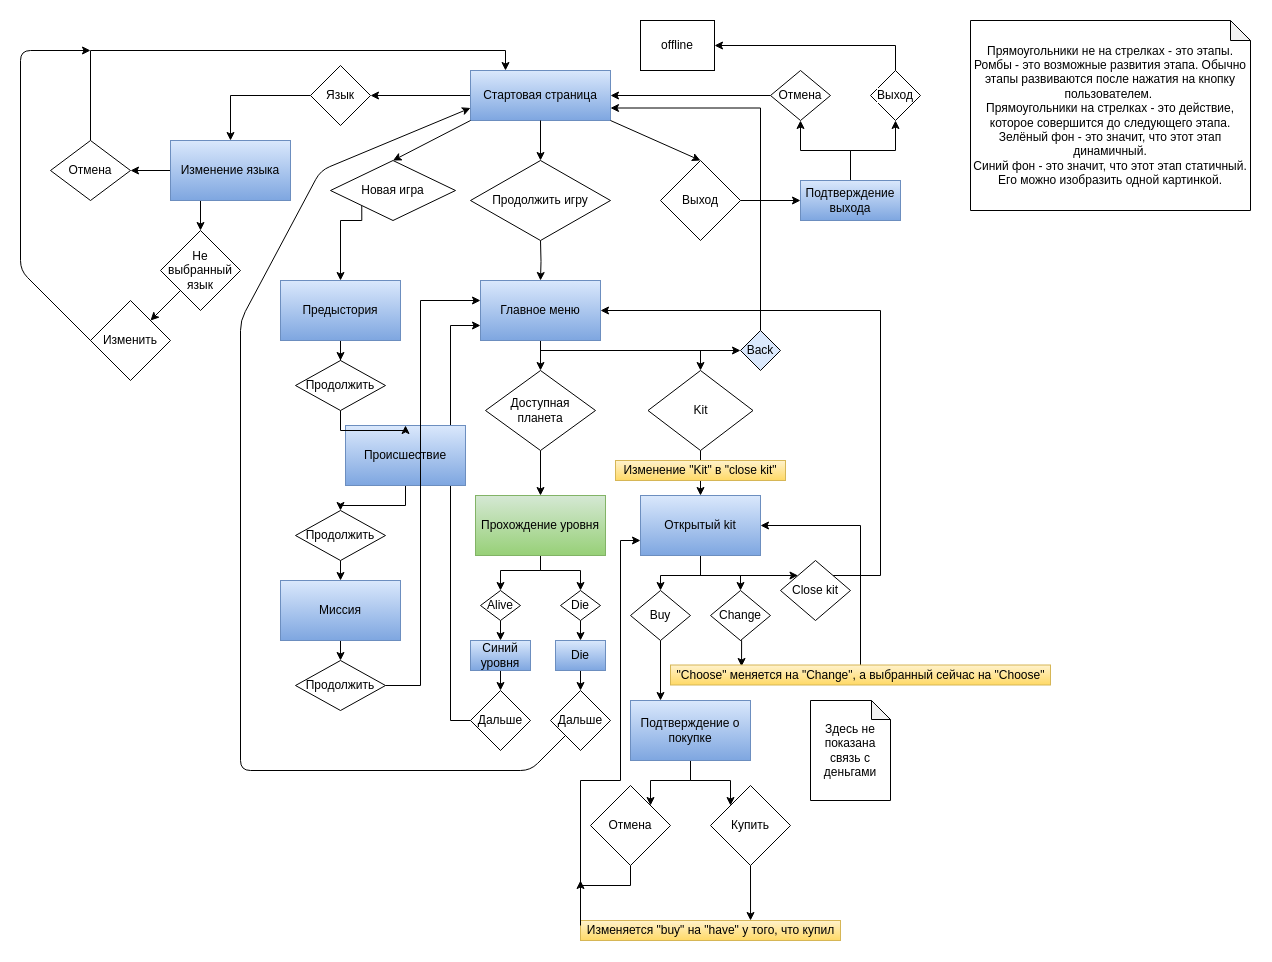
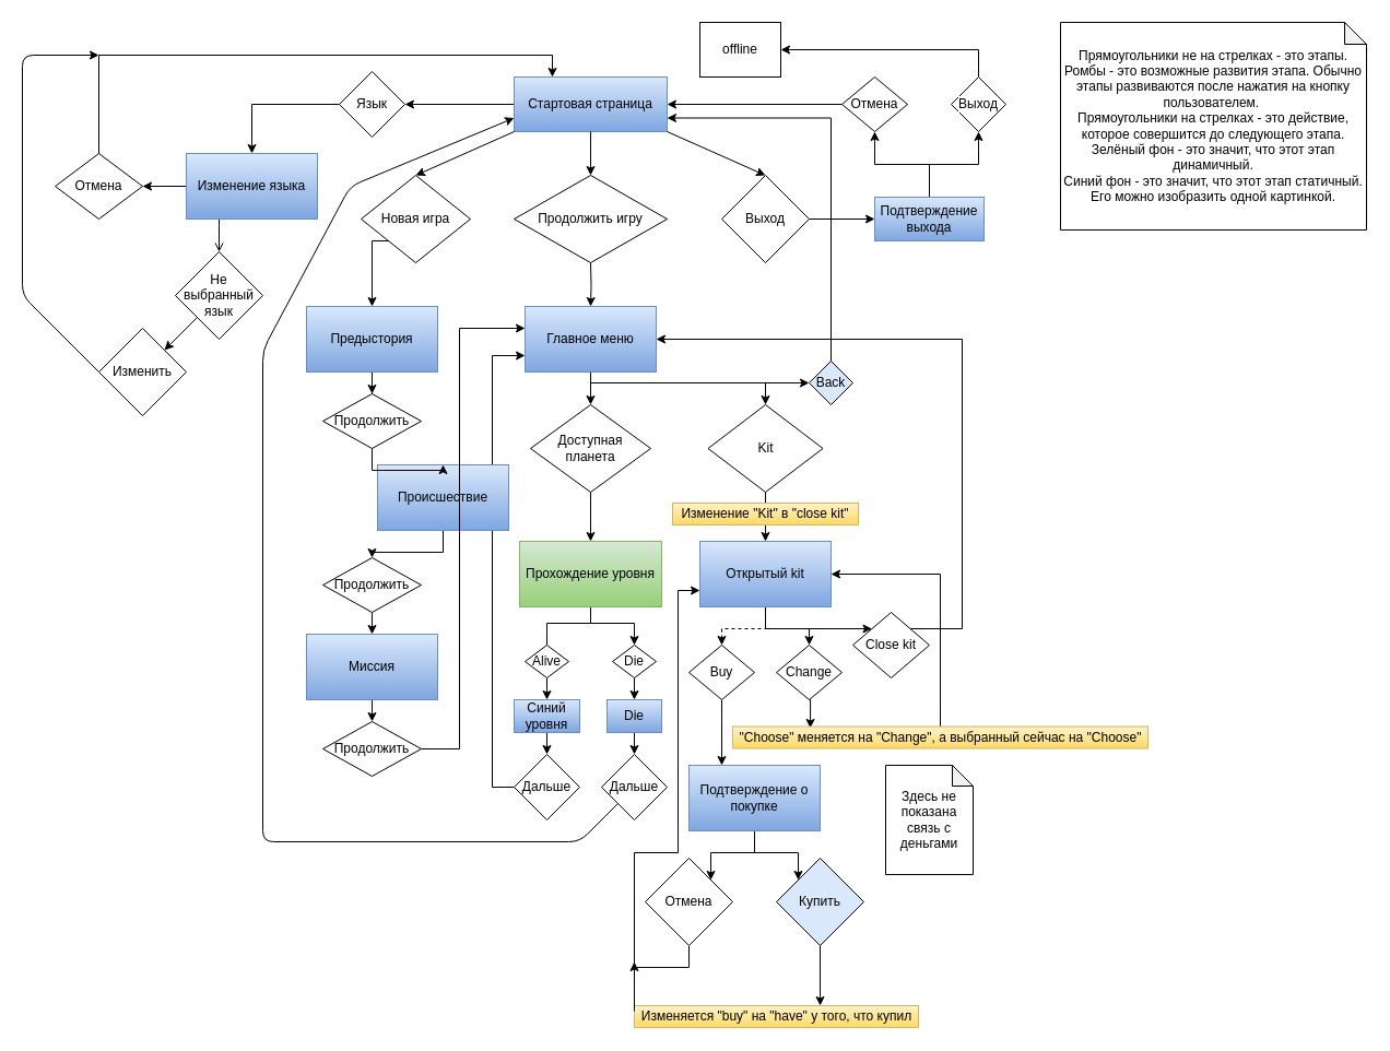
- <mxCell id="20" value="&lt;span&gt;Новая игра&lt;/span&gt;" style="rhombus;whiteSpace=wrap;html=1;" parent="1" vertex="1"><mxGeometry x="330" y="160" width="125" height="60" as="geometry" /></mxCell>
+ <mxCell id="20" value="&lt;span&gt;Новая игра&lt;/span&gt;" style="rhombus;whiteSpace=wrap;html=1;" parent="1" vertex="1"><mxGeometry x="330" y="160" width="100" height="80" as="geometry" /></mxCell>
- <mxCell id="67" style="edgeStyle=orthogonalEdgeStyle;rounded=0;orthogonalLoop=1;jettySize=auto;html=1;exitX=0.25;exitY=1;exitDx=0;exitDy=0;entryX=0.5;entryY=0;entryDx=0;entryDy=0;" edge="1" parent="1" source="68" target="81"><mxGeometry relative="1" as="geometry" /></mxCell>
+ <mxCell id="67" style="edgeStyle=orthogonalEdgeStyle;rounded=0;orthogonalLoop=1;jettySize=auto;html=1;exitX=0.25;exitY=1;exitDx=0;exitDy=0;entryX=0.5;entryY=0;entryDx=0;entryDy=0;endArrow=open;" edge="1" parent="1" source="68" target="81"><mxGeometry relative="1" as="geometry" /></mxCell>
- <mxCell id="42" style="edgeStyle=orthogonalEdgeStyle;rounded=0;orthogonalLoop=1;jettySize=auto;html=1;entryX=0.5;entryY=0;entryDx=0;entryDy=0;" parent="1" source="45" target="47" edge="1"><mxGeometry relative="1" as="geometry" /></mxCell>
+ <mxCell id="42" style="edgeStyle=orthogonalEdgeStyle;rounded=0;orthogonalLoop=1;jettySize=auto;html=1;entryX=0.5;entryY=0;entryDx=0;entryDy=0;dashed=1;" parent="1" source="45" target="47" edge="1"><mxGeometry relative="1" as="geometry" /></mxCell>
- <mxCell id="12" style="edgeStyle=orthogonalEdgeStyle;rounded=0;orthogonalLoop=1;jettySize=auto;html=1;exitX=0.5;exitY=1;exitDx=0;exitDy=0;entryX=0.5;entryY=0;entryDx=0;entryDy=0;" edge="1" parent="1" source="14" target="90"><mxGeometry relative="1" as="geometry"><Array as="points"><mxPoint x="540" y="570" /><mxPoint x="500" y="570" /></Array></mxGeometry></mxCell>
+ <mxCell id="12" style="edgeStyle=orthogonalEdgeStyle;rounded=0;orthogonalLoop=1;jettySize=auto;html=1;exitX=0.5;exitY=1;exitDx=0;exitDy=0;entryX=0.5;entryY=0;entryDx=0;entryDy=0;endArrow=none;" edge="1" parent="1" source="14" target="90"><mxGeometry relative="1" as="geometry"><Array as="points"><mxPoint x="540" y="570" /><mxPoint x="500" y="570" /></Array></mxGeometry></mxCell>
- <mxCell id="52" value="Купить" style="rhombus;whiteSpace=wrap;html=1;" parent="1" vertex="1"><mxGeometry x="710" y="785" width="80" height="80" as="geometry" /></mxCell>
+ <mxCell id="52" value="Купить" style="rhombus;whiteSpace=wrap;html=1;fillColor=#dae8fc;" parent="1" vertex="1"><mxGeometry x="710" y="785" width="80" height="80" as="geometry" /></mxCell>
